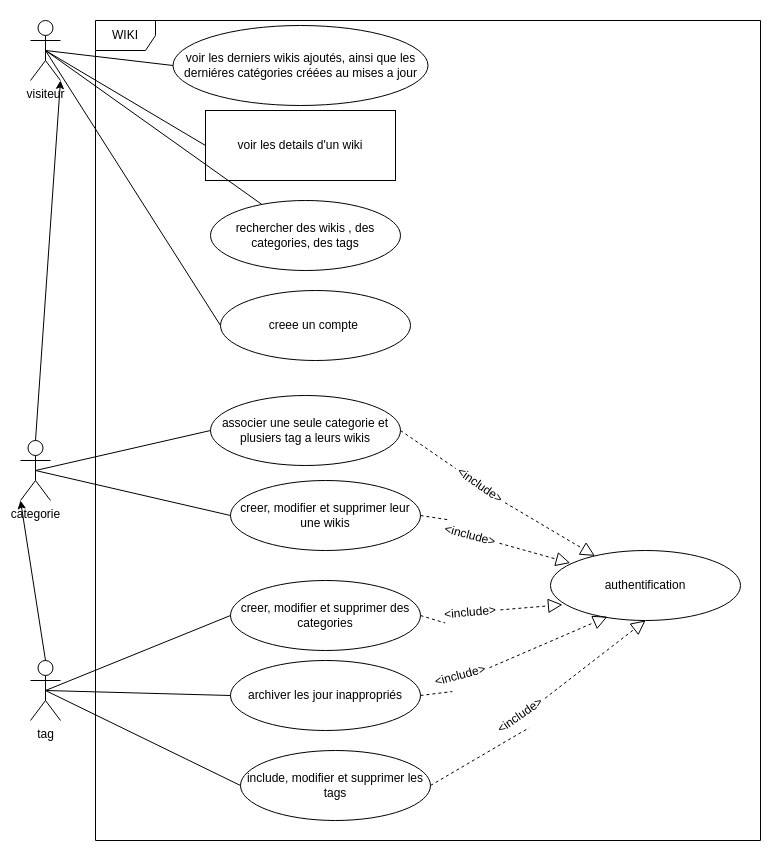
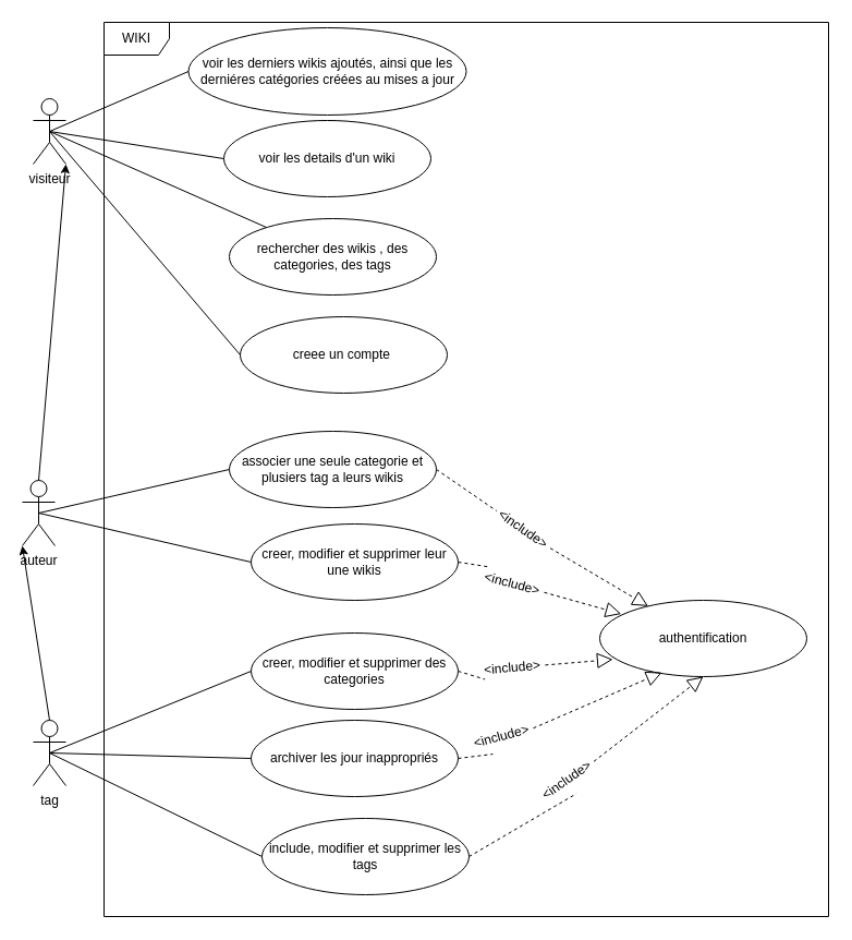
- <mxCell id="2" value="visiteur" style="shape=umlActor;verticalLabelPosition=bottom;verticalAlign=top;html=1;" parent="1" vertex="1"><mxGeometry x="30" y="20" width="30" height="60" as="geometry" /></mxCell>
+ <mxCell id="2" value="visiteur" style="shape=umlActor;verticalLabelPosition=bottom;verticalAlign=top;html=1;" parent="1" vertex="1"><mxGeometry x="30" y="90" width="30" height="60" as="geometry" /></mxCell>
- <mxCell id="7" value="voir les details d'un wiki" style="whiteSpace=wrap;html=1;rounded=0;" parent="1" vertex="1"><mxGeometry x="205" y="110" width="190" height="70" as="geometry" /></mxCell>
+ <mxCell id="7" value="voir les details d'un wiki" style="ellipse;whiteSpace=wrap;html=1;" parent="1" vertex="1"><mxGeometry x="205" y="110" width="190" height="70" as="geometry" /></mxCell>
- <mxCell id="3" value="categorie" style="shape=umlActor;verticalLabelPosition=bottom;verticalAlign=top;html=1;" parent="1" vertex="1"><mxGeometry x="20" y="440" width="30" height="60" as="geometry" /></mxCell>
+ <mxCell id="3" value="auteur" style="shape=umlActor;verticalLabelPosition=bottom;verticalAlign=top;html=1;" parent="1" vertex="1"><mxGeometry x="20" y="440" width="30" height="60" as="geometry" /></mxCell>
